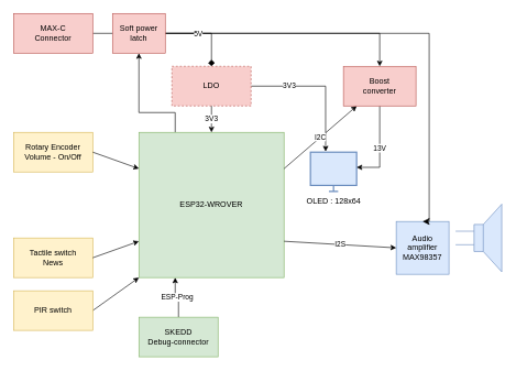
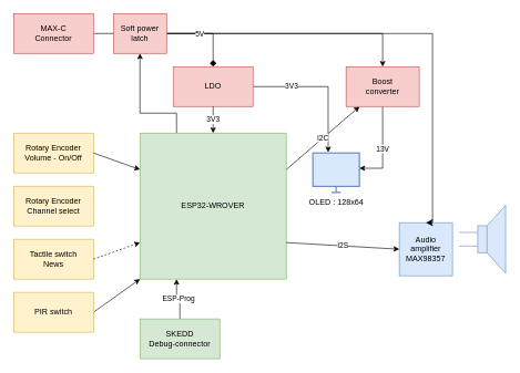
- <mxCell id="9" value="LDO" style="rounded=0;whiteSpace=wrap;html=1;fillColor=#f8cecc;strokeColor=#b85450;dashed=1;" vertex="1" parent="1"><mxGeometry x="260" y="100" width="120" height="60" as="geometry" /></mxCell>
+ <mxCell id="9" value="LDO" style="rounded=0;whiteSpace=wrap;html=1;fillColor=#f8cecc;strokeColor=#b85450;" vertex="1" parent="1"><mxGeometry x="260" y="100" width="120" height="60" as="geometry" /></mxCell>
+ <mxCell id="6" value="Rotary Encoder&lt;br&gt;Channel select" style="rounded=0;whiteSpace=wrap;html=1;fillColor=#fff2cc;strokeColor=#d6b656;" vertex="1" parent="1"><mxGeometry x="20" y="280" width="120" height="60" as="geometry" /></mxCell>
- <mxCell id="19" value="" style="endArrow=classic;html=1;rounded=0;entryX=0;entryY=0.75;entryDx=0;entryDy=0;exitX=1;exitY=0.5;exitDx=0;exitDy=0;" edge="1" parent="1" source="7" target="4"><mxGeometry width="50" height="50" relative="1" as="geometry"><mxPoint x="-80" y="400" as="sourcePoint" /><mxPoint x="-30" y="350" as="targetPoint" /></mxGeometry></mxCell>
+ <mxCell id="19" value="" style="endArrow=classic;html=1;rounded=0;entryX=0;entryY=0.75;entryDx=0;entryDy=0;exitX=1;exitY=0.5;exitDx=0;exitDy=0;dashed=1;" edge="1" parent="1" source="7" target="4"><mxGeometry width="50" height="50" relative="1" as="geometry"><mxPoint x="-80" y="400" as="sourcePoint" /><mxPoint x="-30" y="350" as="targetPoint" /></mxGeometry></mxCell>
